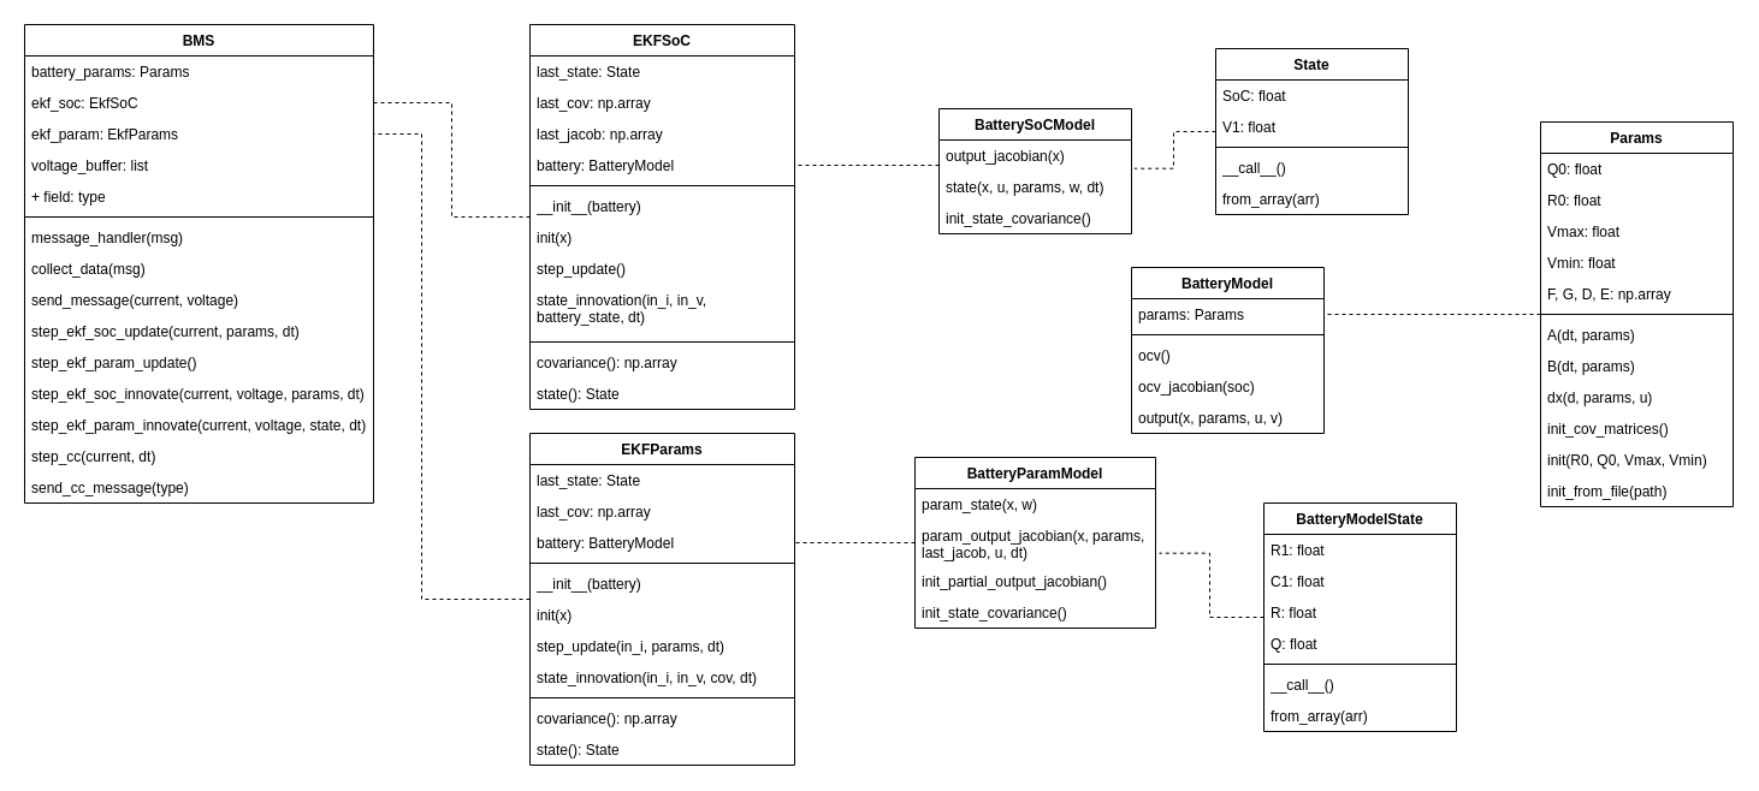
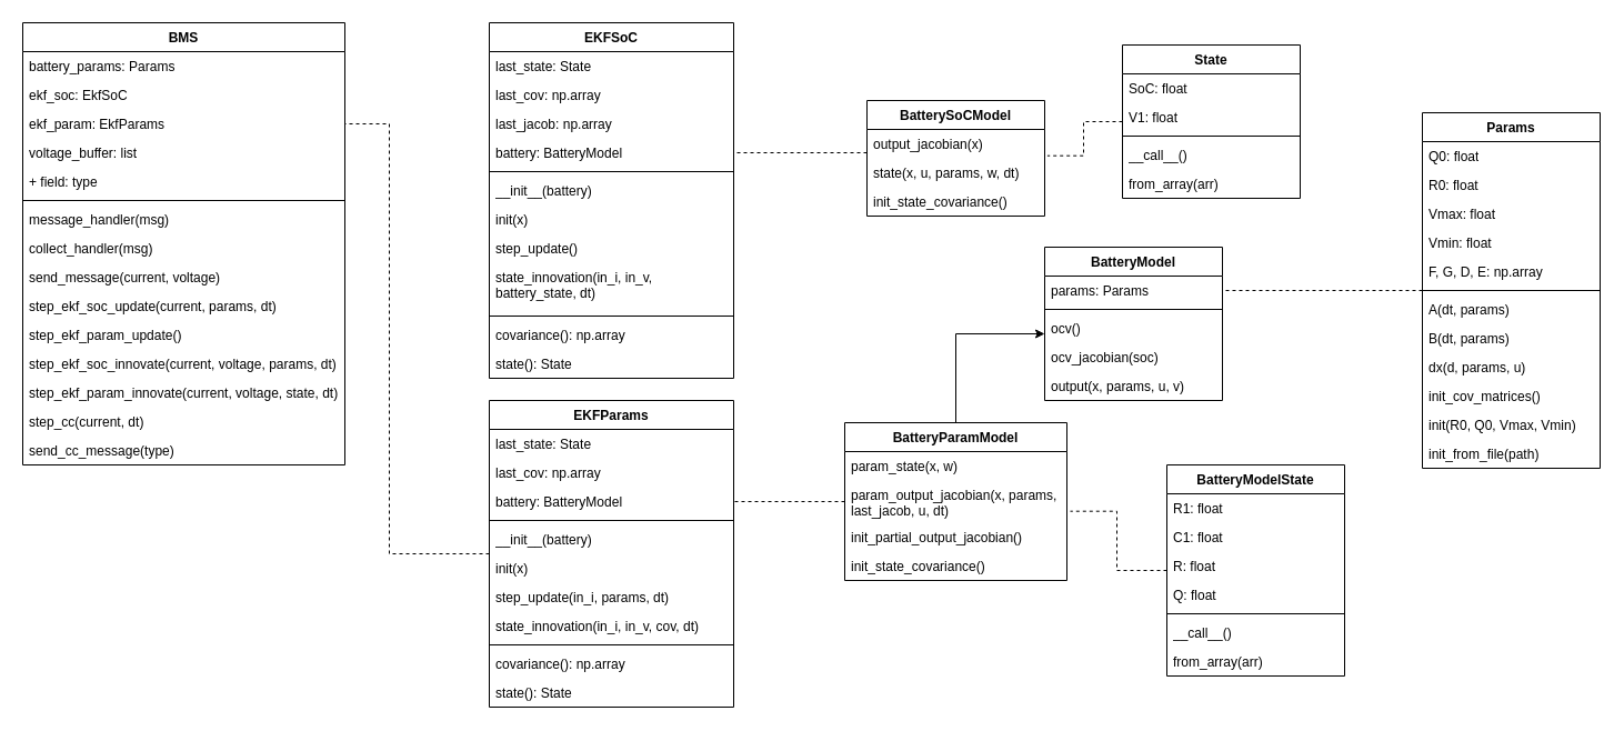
- <mxCell id="31" style="edgeStyle=orthogonalEdgeStyle;rounded=0;orthogonalLoop=1;jettySize=auto;html=1;endArrow=none;startFill=0;dashed=1;" edge="1" parent="1" source="32" target="4"><mxGeometry relative="1" as="geometry" /></mxCell>
- <mxCell id="10" value="collect_data(msg)" style="text;strokeColor=none;fillColor=none;align=left;verticalAlign=top;spacingLeft=4;spacingRight=4;overflow=hidden;rotatable=0;points=[[0,0.5],[1,0.5]];portConstraint=eastwest;whiteSpace=wrap;html=1;" vertex="1" parent="2"><mxGeometry y="190" width="290" height="26" as="geometry" /></mxCell>
+ <mxCell id="10" value="collect_handler(msg)" style="text;strokeColor=none;fillColor=none;align=left;verticalAlign=top;spacingLeft=4;spacingRight=4;overflow=hidden;rotatable=0;points=[[0,0.5],[1,0.5]];portConstraint=eastwest;whiteSpace=wrap;html=1;" vertex="1" parent="2"><mxGeometry y="190" width="290" height="26" as="geometry" /></mxCell>
+ <mxCell id="55" style="edgeStyle=orthogonalEdgeStyle;rounded=0;orthogonalLoop=1;jettySize=auto;html=1;entryX=0.5;entryY=0;entryDx=0;entryDy=0;endArrow=none;startFill=1;startArrow=classic;" edge="1" parent="1" source="56" target="50"><mxGeometry relative="1" as="geometry"><Array as="points"><mxPoint x="860" y="300" /></Array></mxGeometry></mxCell>
